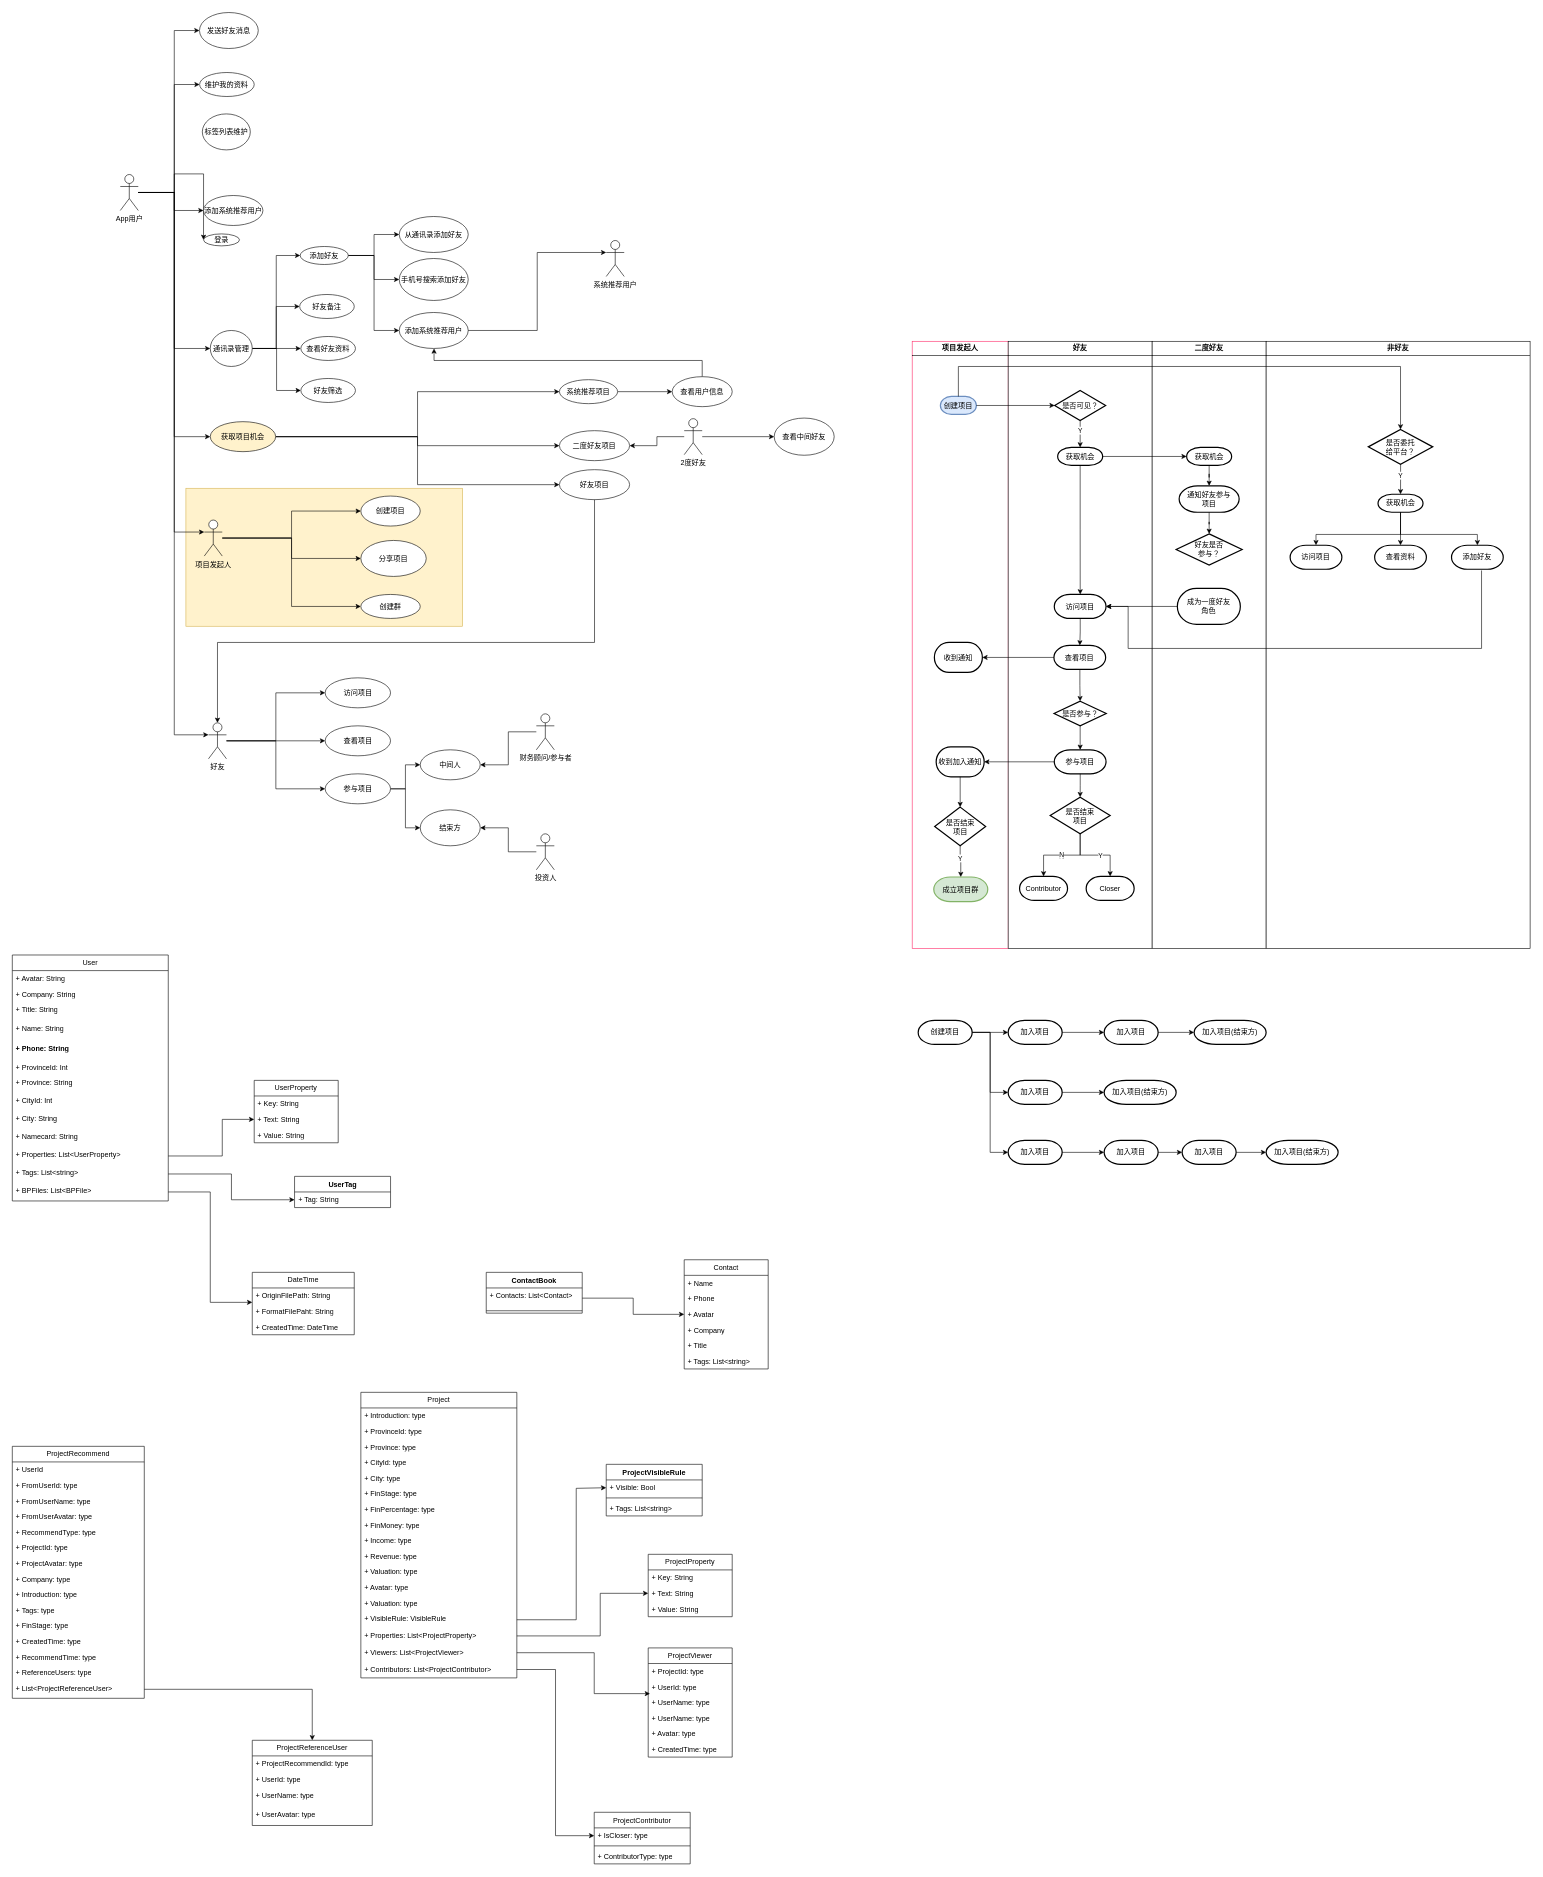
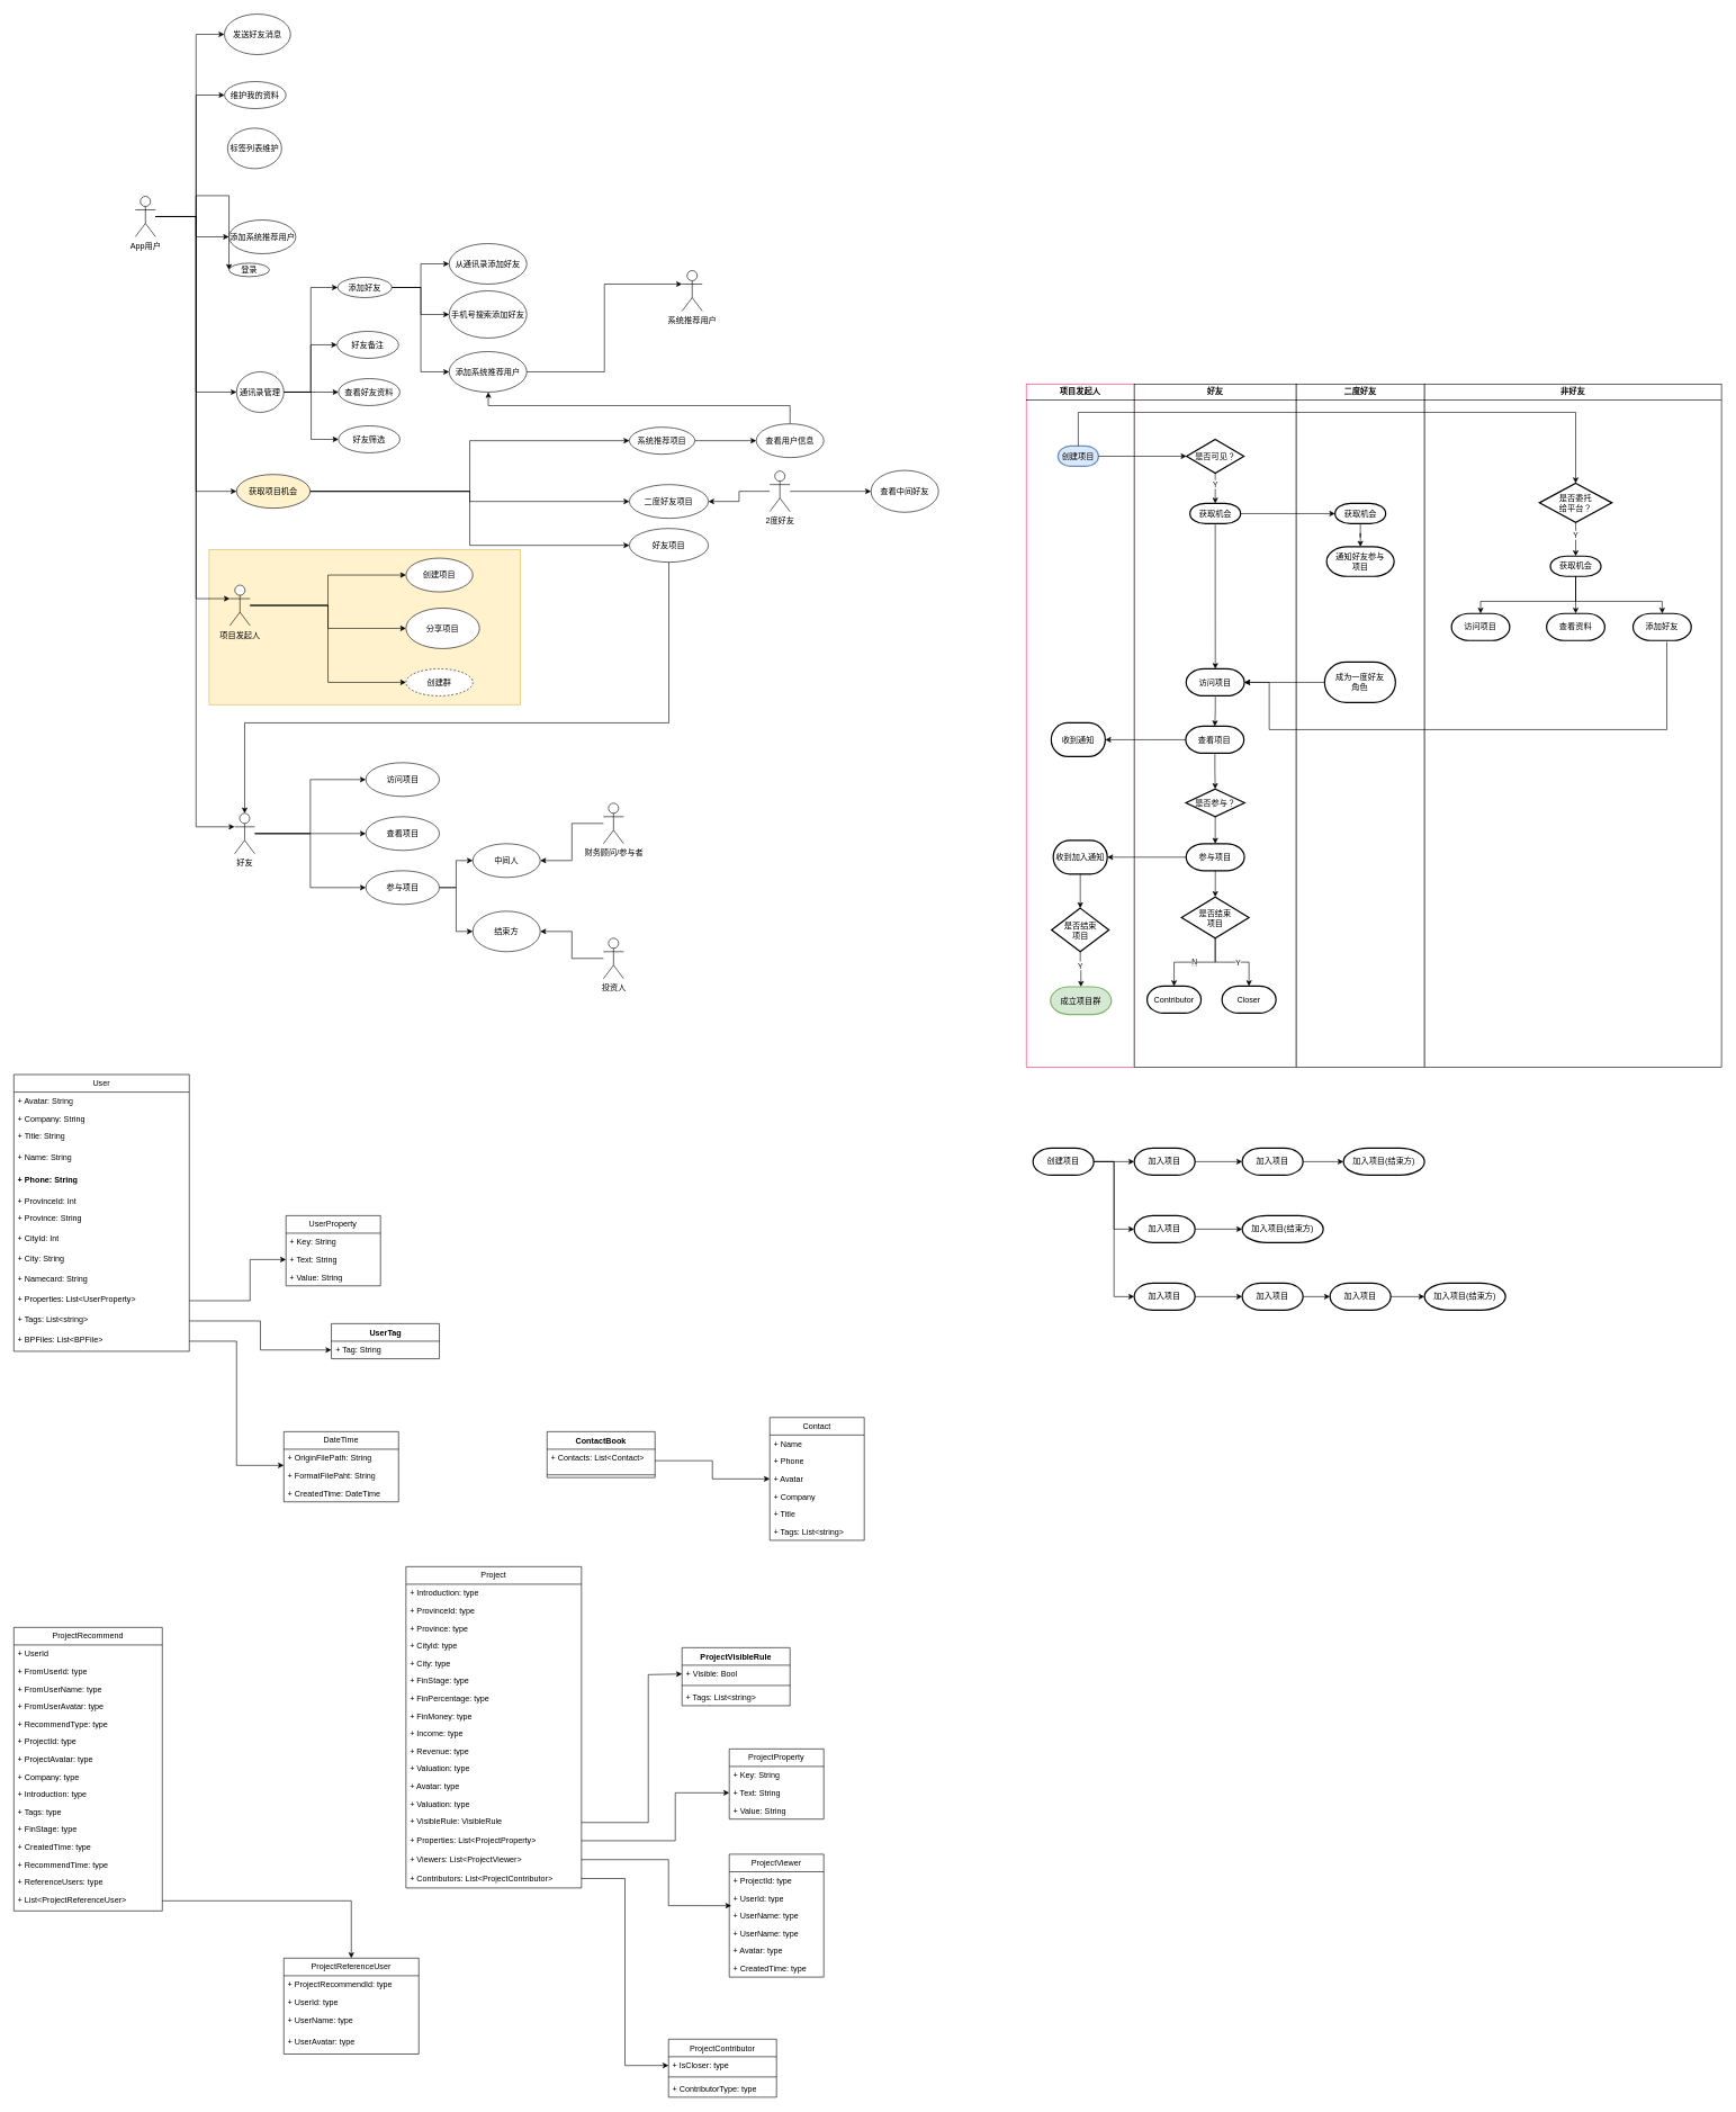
- <mxCell id="105" style="edgeStyle=orthogonalEdgeStyle;rounded=0;orthogonalLoop=1;jettySize=auto;html=1;entryX=0.5;entryY=0;entryDx=0;entryDy=0;entryPerimeter=0;" edge="1" parent="1" source="103" target="102"><mxGeometry relative="1" as="geometry" /></mxCell>
- <mxCell id="102" value="好友是否&lt;div&gt;参与？&lt;/div&gt;" style="strokeWidth=2;html=1;shape=mxgraph.flowchart.decision;whiteSpace=wrap;" vertex="1" parent="1"><mxGeometry x="1960" y="889" width="110" height="52" as="geometry" /></mxCell>
- <mxCell id="70" value="创建群" style="ellipse;whiteSpace=wrap;html=1;" vertex="1" parent="1"><mxGeometry x="601" y="990" width="99" height="40" as="geometry" /></mxCell>
+ <mxCell id="70" value="创建群" style="ellipse;whiteSpace=wrap;html=1;dashed=1;" vertex="1" parent="1"><mxGeometry x="601" y="990" width="99" height="40" as="geometry" /></mxCell>
